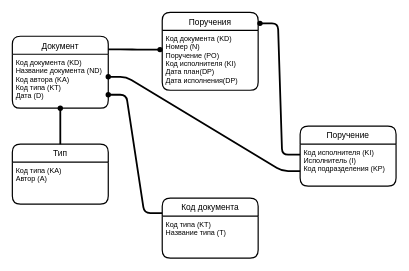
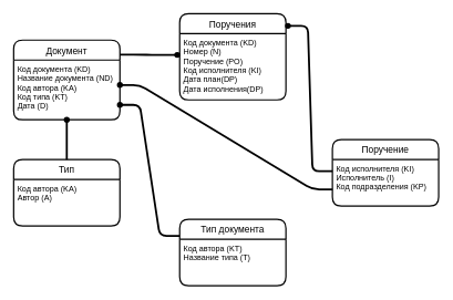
- <mxCell id="8" value="Код типа (KA)&#10;Автор (A)&#10;" style="align=left;strokeColor=none;fillColor=none;spacingLeft=4;fontSize=12;verticalAlign=top;resizable=0;rotatable=0;part=1;" vertex="1" parent="7"><mxGeometry y="30" width="160" height="70" as="geometry" /></mxCell>
+ <mxCell id="8" value="Код автора (KA)&#10;Автор (A)&#10;" style="align=left;strokeColor=none;fillColor=none;spacingLeft=4;fontSize=12;verticalAlign=top;resizable=0;rotatable=0;part=1;" vertex="1" parent="7"><mxGeometry y="30" width="160" height="70" as="geometry" /></mxCell>
- <mxCell id="13" value="Код документа" style="swimlane;childLayout=stackLayout;horizontal=1;startSize=30;horizontalStack=0;fillColor=#FFFFFF;fontColor=#000000;rounded=1;fontSize=14;fontStyle=0;strokeWidth=2;resizeParent=0;resizeLast=1;shadow=0;dashed=0;align=center;" vertex="1" parent="1"><mxGeometry x="270" y="330" width="160" height="100" as="geometry"><mxRectangle x="60" y="100" width="70" height="30" as="alternateBounds" /></mxGeometry></mxCell>
+ <mxCell id="13" value="Тип документа" style="swimlane;childLayout=stackLayout;horizontal=1;startSize=30;horizontalStack=0;fillColor=#FFFFFF;fontColor=#000000;rounded=1;fontSize=14;fontStyle=0;strokeWidth=2;resizeParent=0;resizeLast=1;shadow=0;dashed=0;align=center;" vertex="1" parent="1"><mxGeometry x="270" y="330" width="160" height="100" as="geometry"><mxRectangle x="60" y="100" width="70" height="30" as="alternateBounds" /></mxGeometry></mxCell>
- <mxCell id="14" value="Код типа (KT)&#10;Название типа (T)&#10;" style="align=left;strokeColor=none;fillColor=none;spacingLeft=4;fontSize=12;verticalAlign=top;resizable=0;rotatable=0;part=1;" vertex="1" parent="13"><mxGeometry y="30" width="160" height="70" as="geometry" /></mxCell>
+ <mxCell id="14" value="Код автора (KT)&#10;Название типа (T)&#10;" style="align=left;strokeColor=none;fillColor=none;spacingLeft=4;fontSize=12;verticalAlign=top;resizable=0;rotatable=0;part=1;" vertex="1" parent="13"><mxGeometry y="30" width="160" height="70" as="geometry" /></mxCell>
